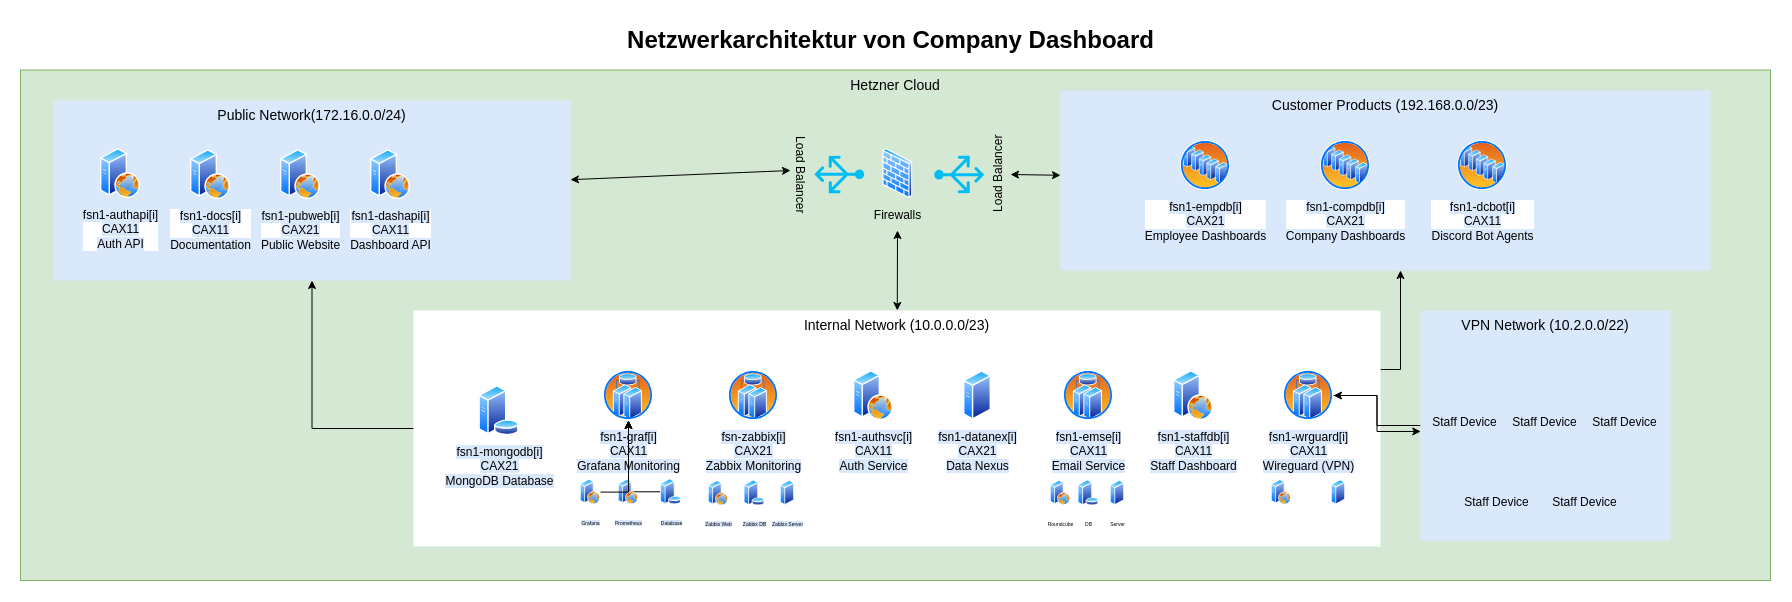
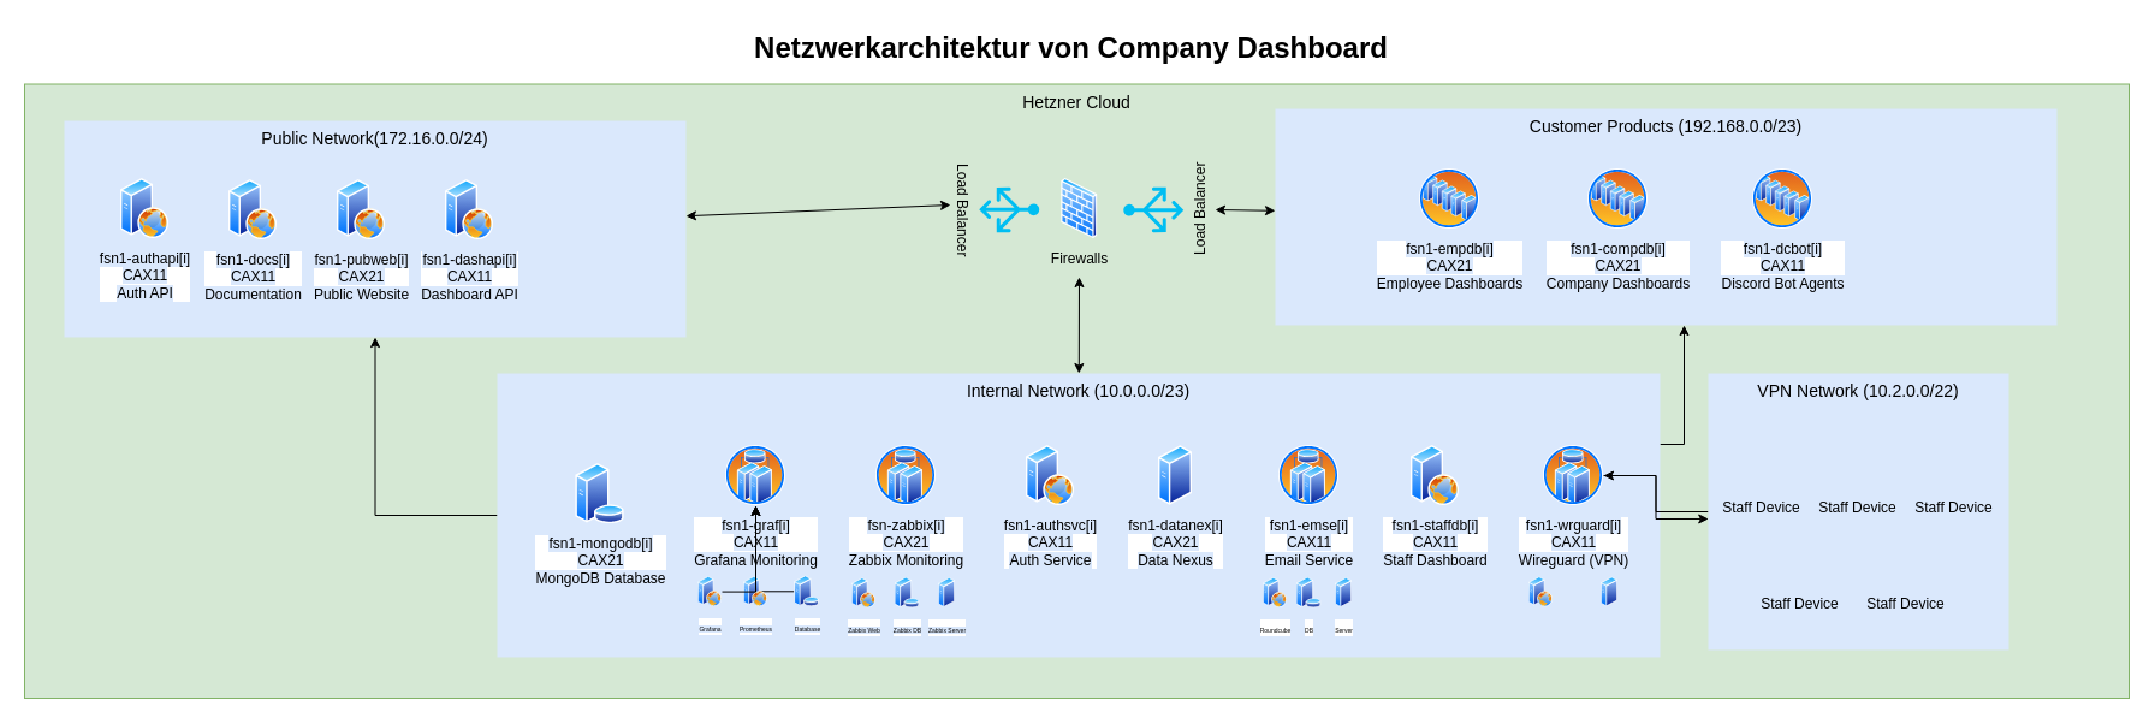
- <mxCell id="6" value="Internal Network (10.0.0.0/23)" style="whiteSpace=wrap;html=1;fillColor=#ffffff;fontSize=14;strokeColor=none;verticalAlign=top;" parent="1" vertex="1"><mxGeometry x="413" y="310" width="967" height="236" as="geometry" /></mxCell>
+ <mxCell id="6" value="Internal Network (10.0.0.0/23)" style="whiteSpace=wrap;html=1;fillColor=#dae8fc;fontSize=14;strokeColor=none;verticalAlign=top;" parent="1" vertex="1"><mxGeometry x="413" y="310" width="967" height="236" as="geometry" /></mxCell>
